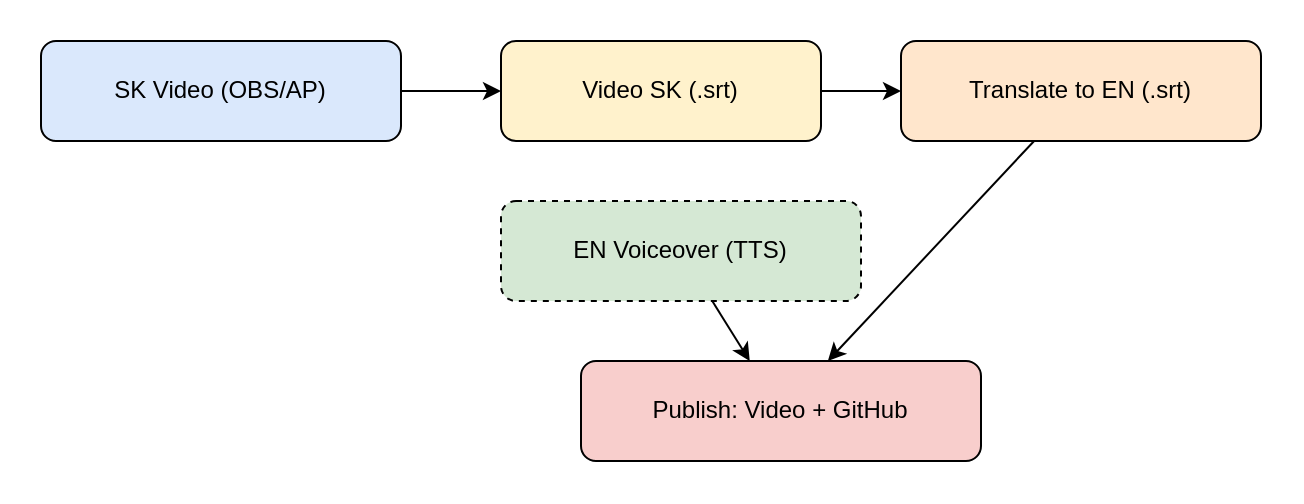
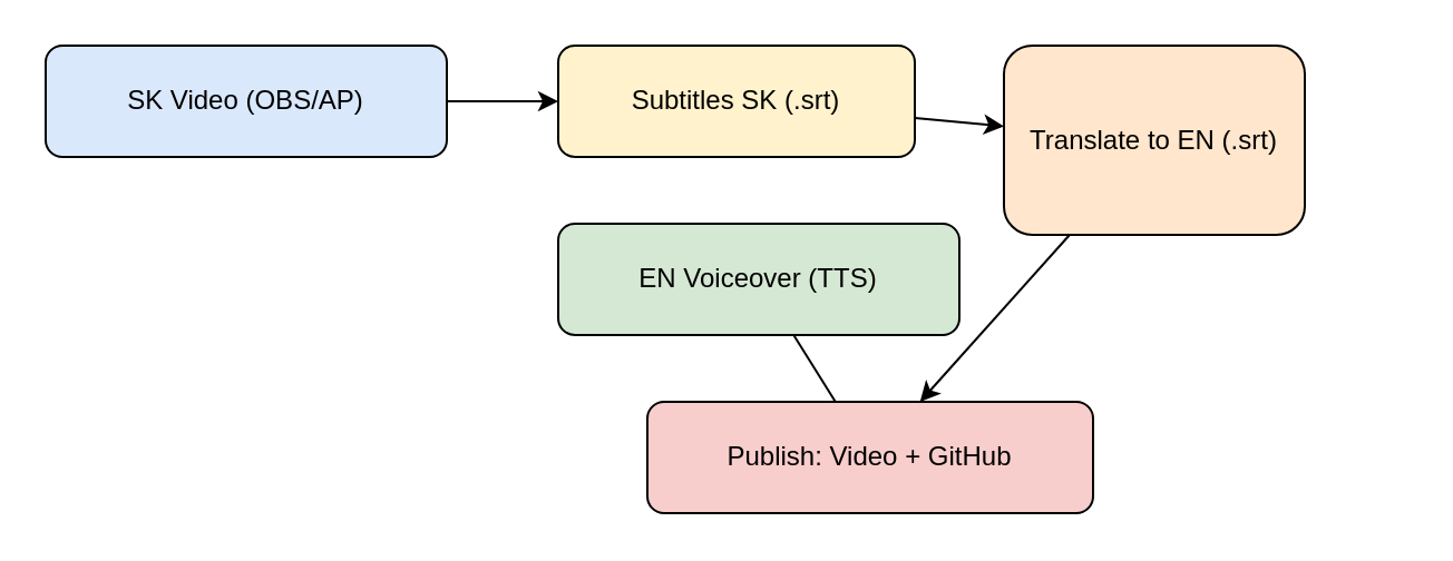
- <mxCell id="3" value="Video SK (.srt)" style="rounded=1;whiteSpace=wrap;html=1;fillColor=#fff2cc" vertex="1" parent="1"><mxGeometry x="250" y="20" width="160" height="50" as="geometry" /></mxCell>
+ <mxCell id="3" value="Subtitles SK (.srt)" style="rounded=1;whiteSpace=wrap;html=1;fillColor=#fff2cc" vertex="1" parent="1"><mxGeometry x="250" y="20" width="160" height="50" as="geometry" /></mxCell>
- <mxCell id="4" value="Translate to EN (.srt)" style="rounded=1;whiteSpace=wrap;html=1;fillColor=#ffe6cc" vertex="1" parent="1"><mxGeometry x="450" y="20" width="180" height="50" as="geometry" /></mxCell>
+ <mxCell id="4" value="Translate to EN (.srt)" style="rounded=1;whiteSpace=wrap;html=1;fillColor=#ffe6cc" vertex="1" parent="1"><mxGeometry x="450" y="20" width="135" height="85" as="geometry" /></mxCell>
- <mxCell id="5" value="EN Voiceover (TTS)" style="rounded=1;whiteSpace=wrap;html=1;fillColor=#d5e8d4;dashed=1;" vertex="1" parent="1"><mxGeometry x="250" y="100" width="180" height="50" as="geometry" /></mxCell>
+ <mxCell id="5" value="EN Voiceover (TTS)" style="rounded=1;whiteSpace=wrap;html=1;fillColor=#d5e8d4" vertex="1" parent="1"><mxGeometry x="250" y="100" width="180" height="50" as="geometry" /></mxCell>
- <mxCell id="10" edge="1" parent="1" source="5" target="6"><mxGeometry relative="1" as="geometry" /></mxCell>
+ <mxCell id="10" edge="1" parent="1" source="5" target="6" style="endArrow=none;"><mxGeometry relative="1" as="geometry" /></mxCell>
